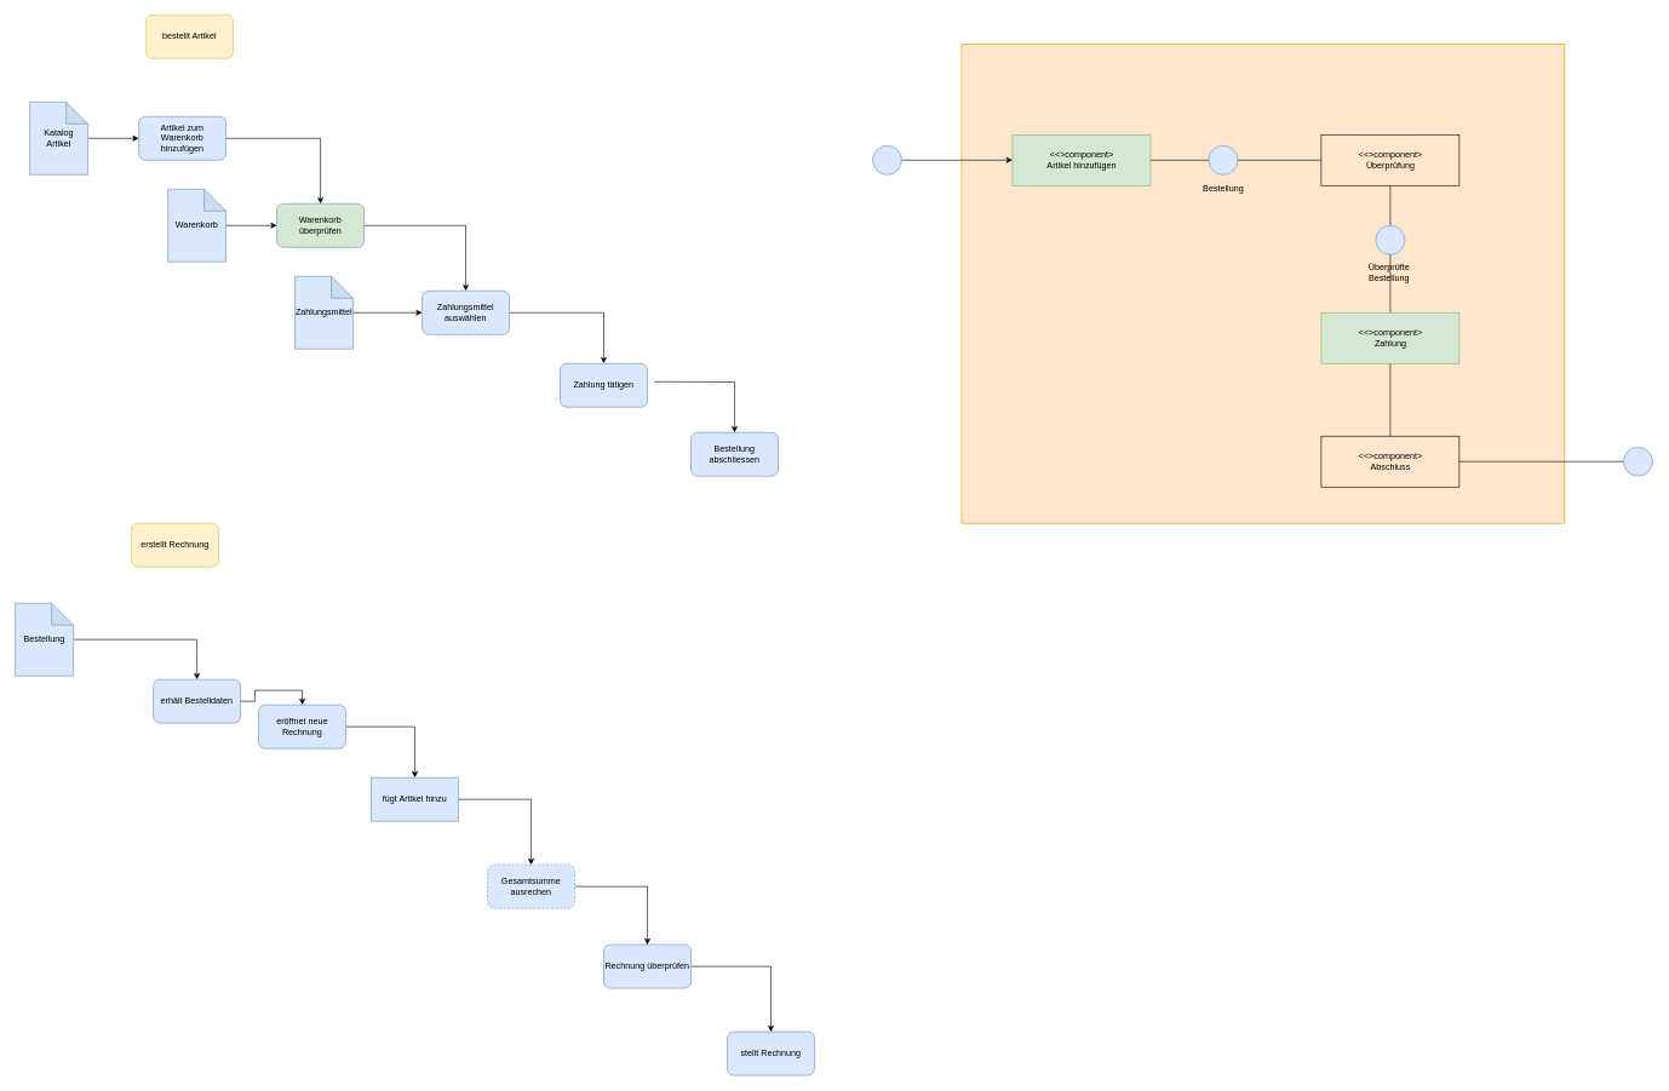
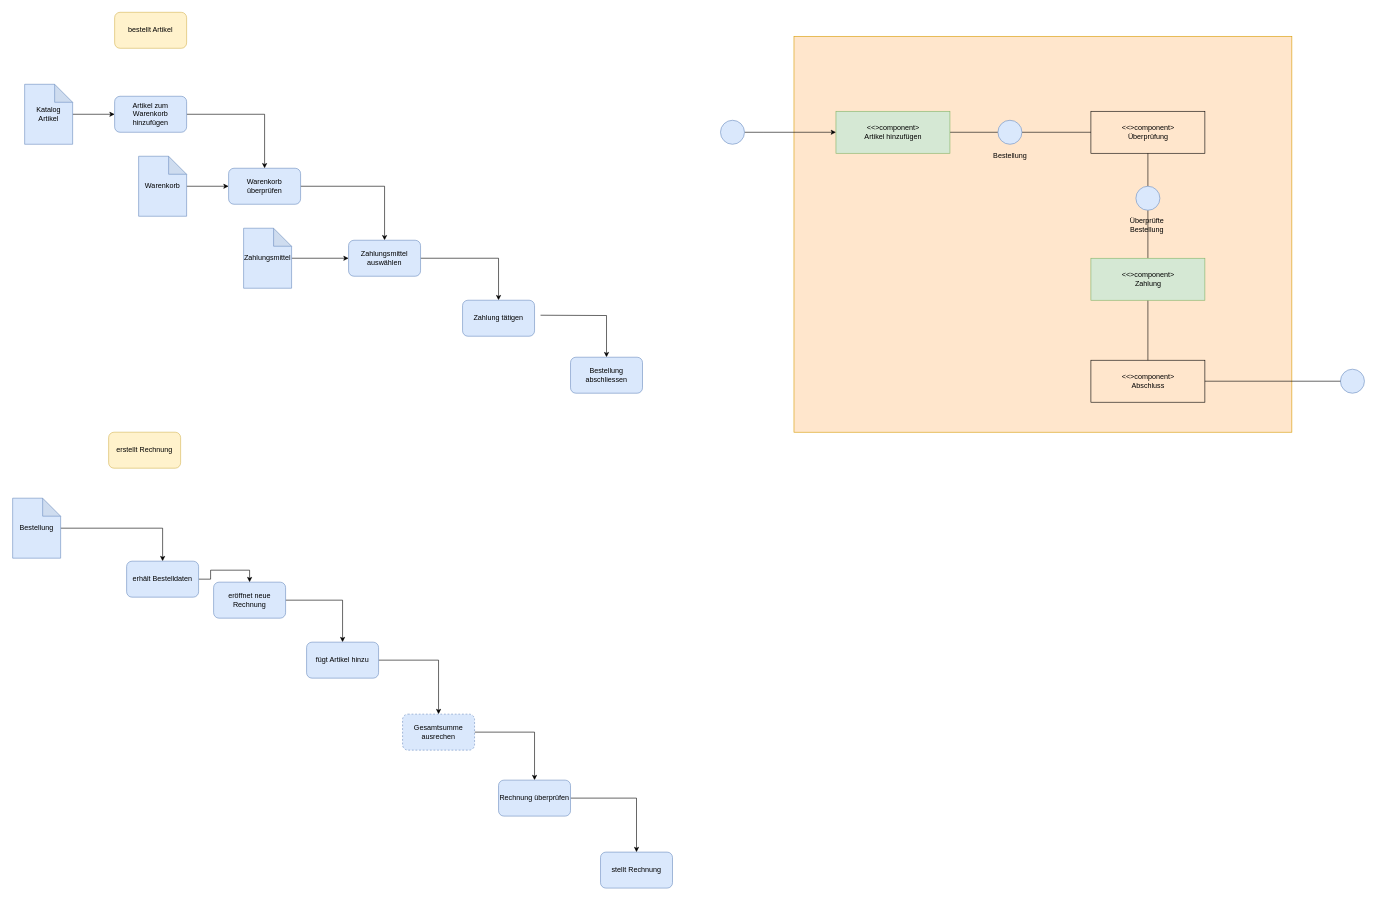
- <mxCell id="2" value="bestellt Artikel" style="rounded=1;whiteSpace=wrap;html=1;fillColor=#fff2cc;strokeColor=#d6b656;" parent="1" vertex="1"><mxGeometry x="200" y="20" width="120" height="60" as="geometry" /></mxCell>
+ <mxCell id="2" value="bestellt Artikel" style="rounded=1;whiteSpace=wrap;html=1;fillColor=#fff2cc;strokeColor=#d6b656;" parent="1" vertex="1"><mxGeometry x="190" y="20" width="120" height="60" as="geometry" /></mxCell>
- <mxCell id="4" value="Warenkorb überprüfen" style="rounded=1;whiteSpace=wrap;html=1;fillColor=#d5e8d4;strokeColor=#6c8ebf;" parent="1" vertex="1"><mxGeometry x="380" y="280" width="120" height="60" as="geometry" /></mxCell>
+ <mxCell id="4" value="Warenkorb überprüfen" style="rounded=1;whiteSpace=wrap;html=1;fillColor=#dae8fc;strokeColor=#6c8ebf;" parent="1" vertex="1"><mxGeometry x="380" y="280" width="120" height="60" as="geometry" /></mxCell>
- <mxCell id="20" value="fügt Artikel hinzu" style="whiteSpace=wrap;html=1;fillColor=#dae8fc;strokeColor=#6c8ebf;rounded=0;" parent="1" vertex="1"><mxGeometry x="510" y="1070" width="120" height="60" as="geometry" /></mxCell>
+ <mxCell id="20" value="fügt Artikel hinzu" style="rounded=1;whiteSpace=wrap;html=1;fillColor=#dae8fc;strokeColor=#6c8ebf;" parent="1" vertex="1"><mxGeometry x="510" y="1070" width="120" height="60" as="geometry" /></mxCell>
